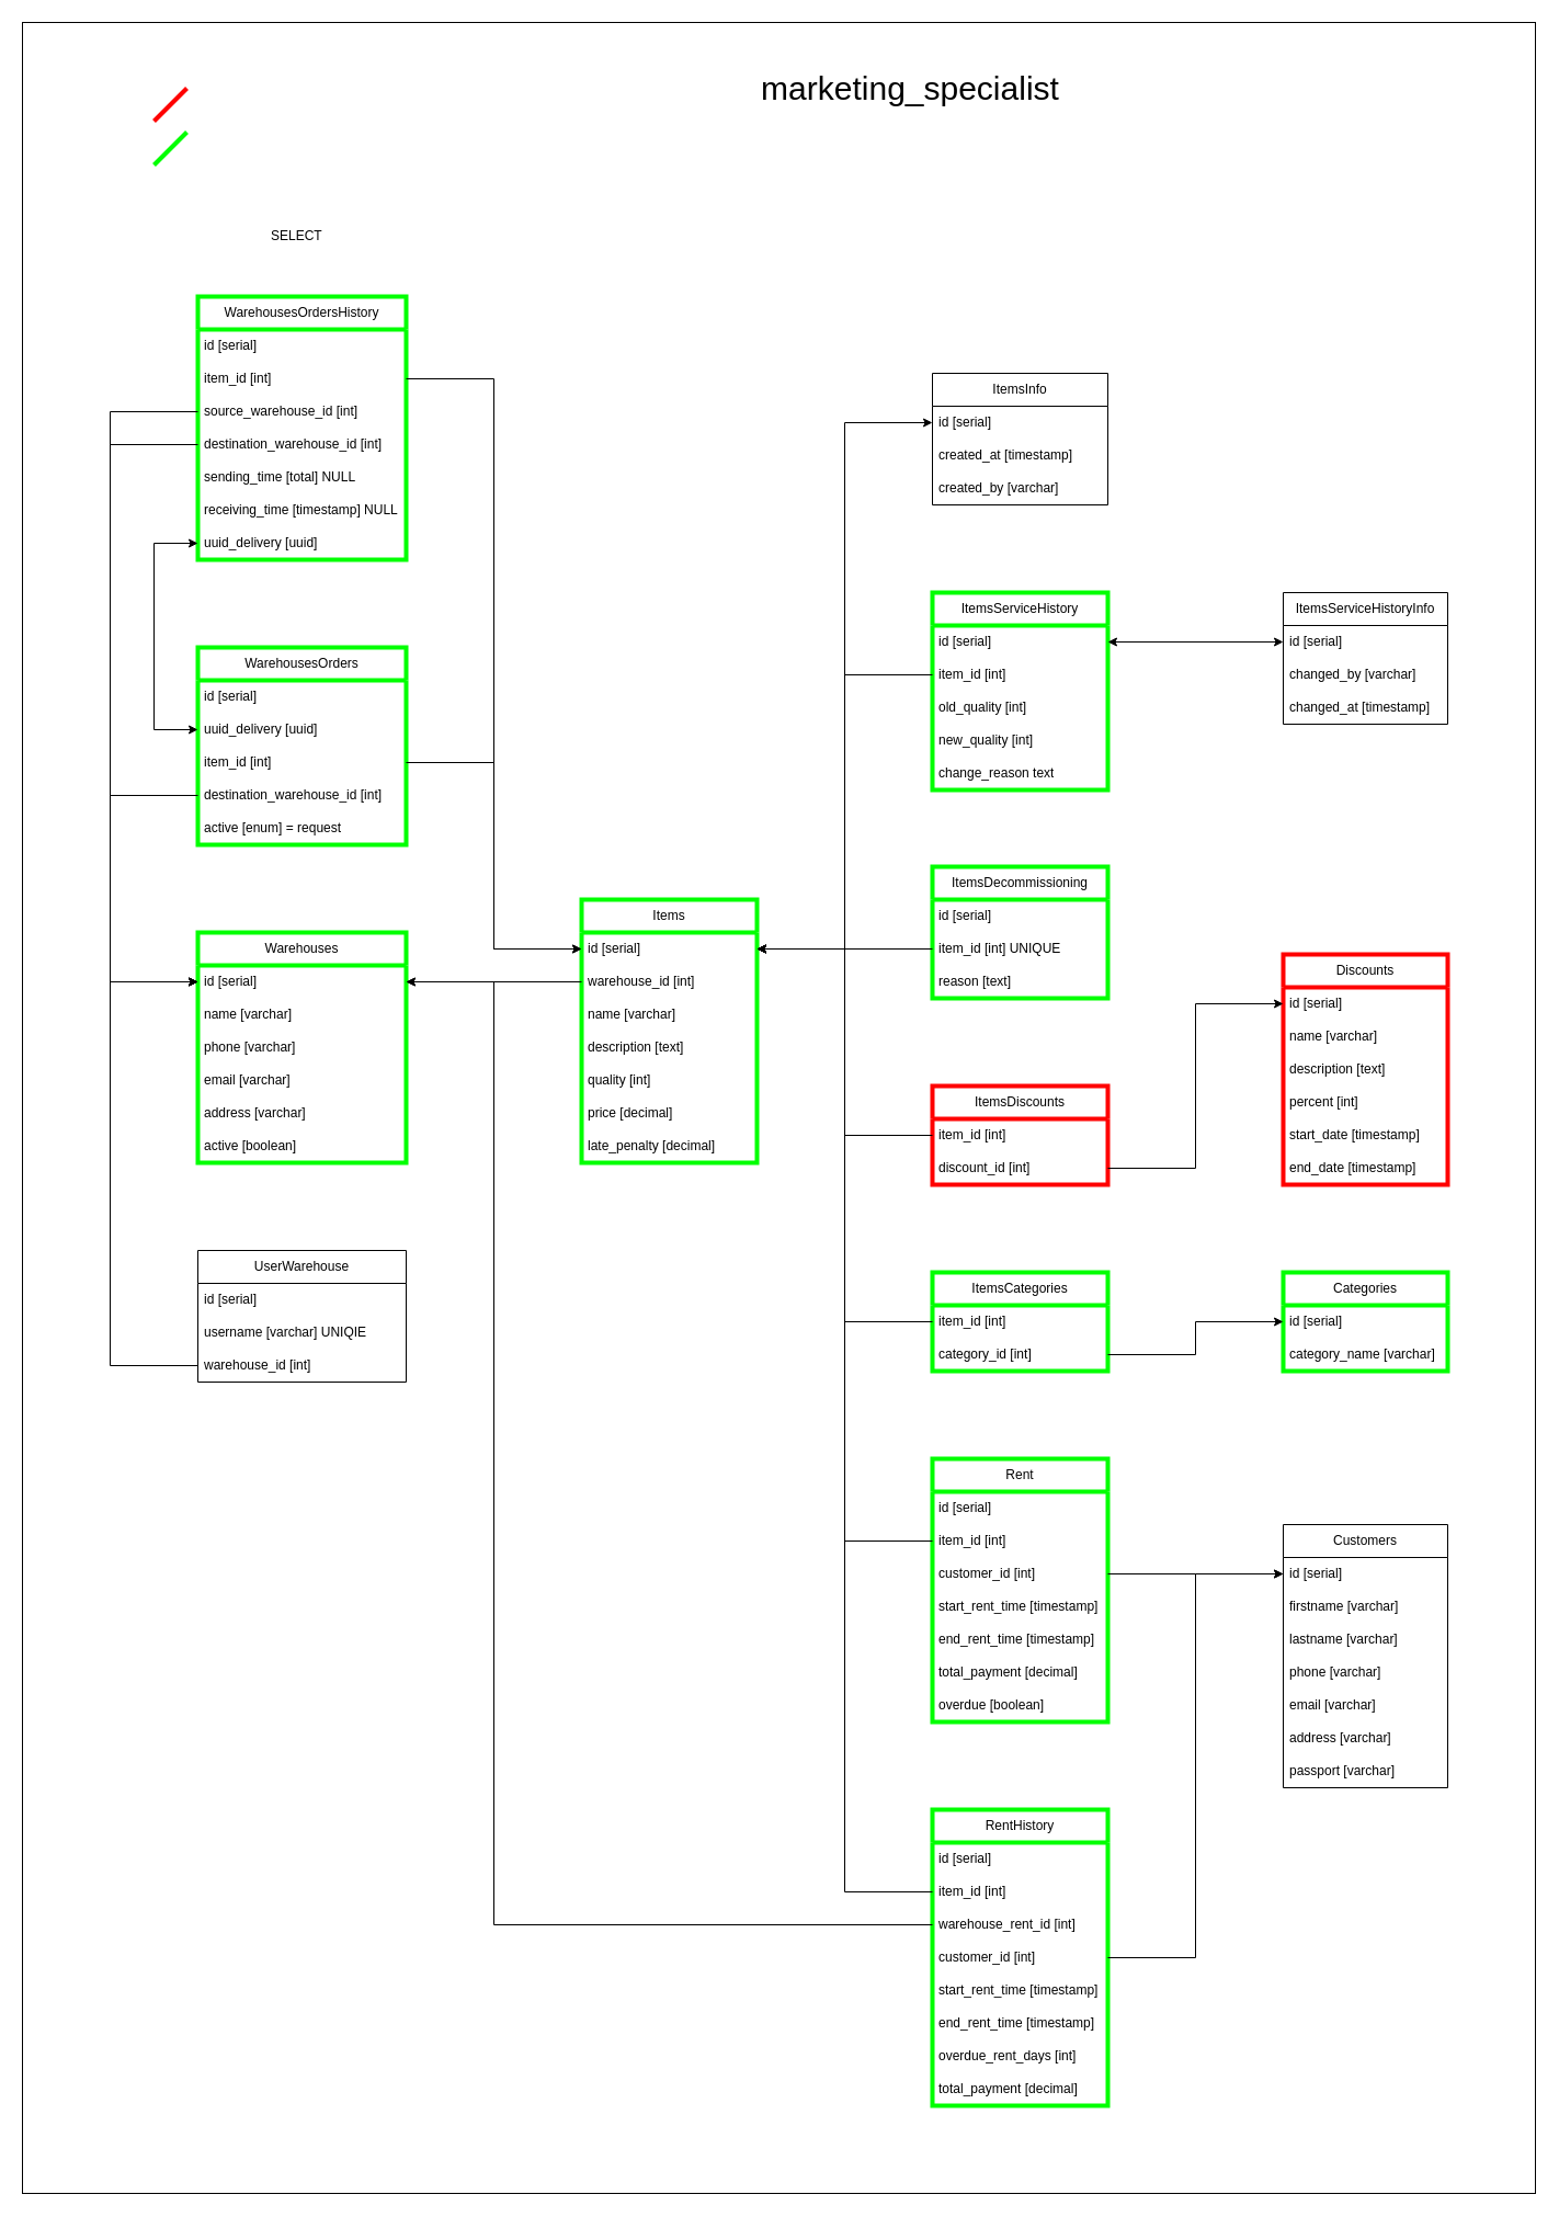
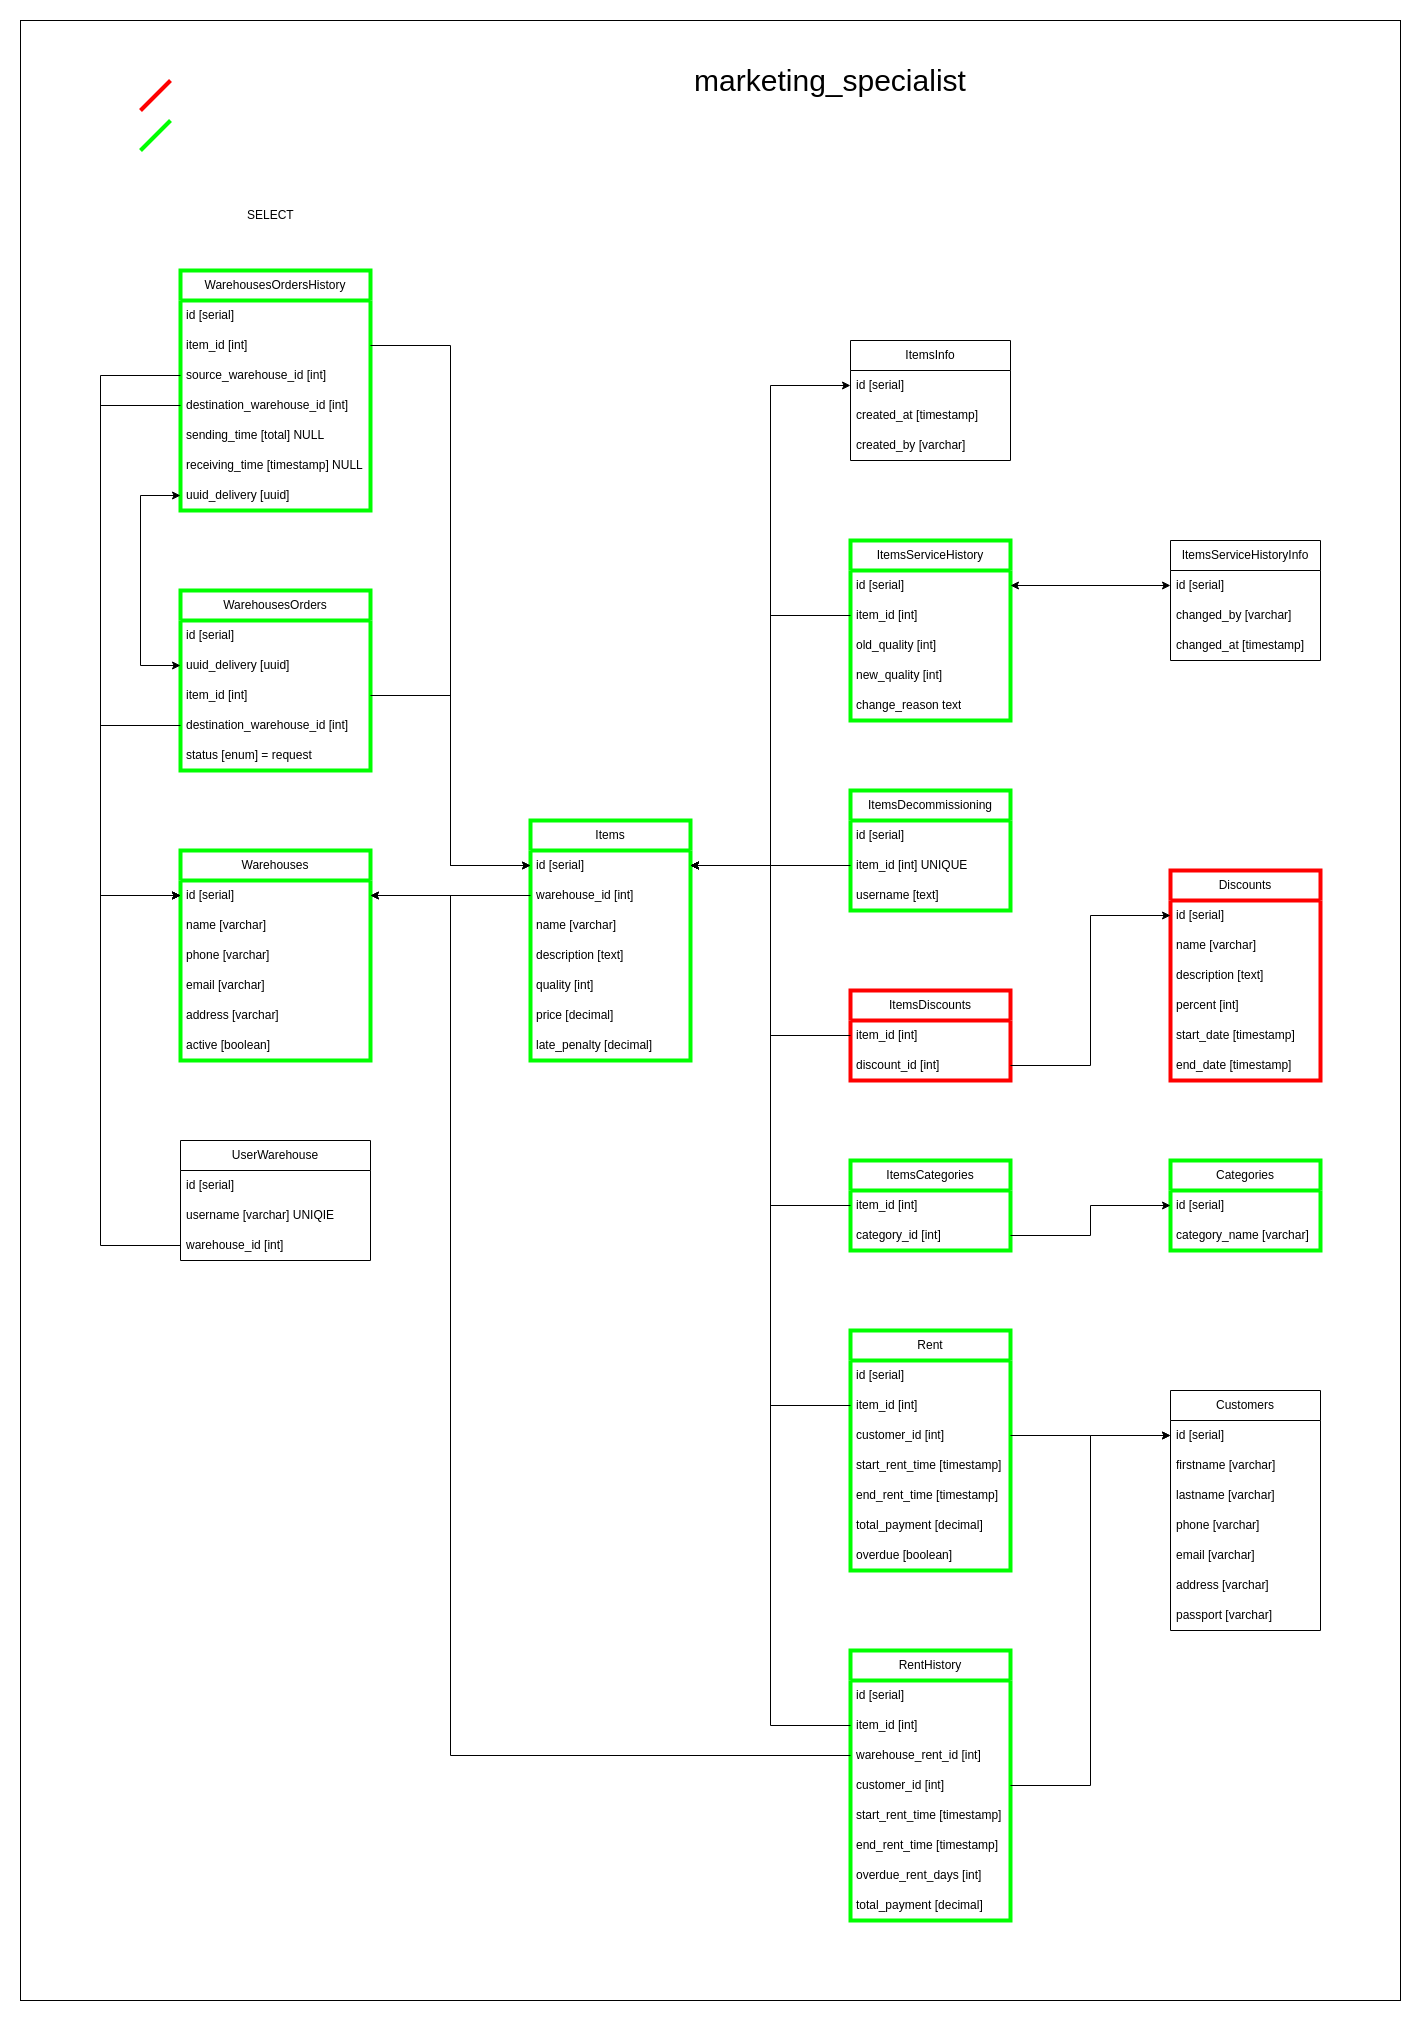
- <mxCell id="24" value="active [enum] = request" style="text;strokeColor=none;fillColor=none;align=left;verticalAlign=middle;spacingLeft=4;spacingRight=4;overflow=hidden;points=[[0,0.5],[1,0.5]];portConstraint=eastwest;rotatable=0;whiteSpace=wrap;html=1;" parent="19" vertex="1"><mxGeometry y="150" width="190" height="30" as="geometry" /></mxCell>
+ <mxCell id="24" value="status [enum] = request" style="text;strokeColor=none;fillColor=none;align=left;verticalAlign=middle;spacingLeft=4;spacingRight=4;overflow=hidden;points=[[0,0.5],[1,0.5]];portConstraint=eastwest;rotatable=0;whiteSpace=wrap;html=1;" parent="19" vertex="1"><mxGeometry y="150" width="190" height="30" as="geometry" /></mxCell>
- <mxCell id="71" value="reason [text]" style="text;strokeColor=none;fillColor=none;align=left;verticalAlign=middle;spacingLeft=4;spacingRight=4;overflow=hidden;points=[[0,0.5],[1,0.5]];portConstraint=eastwest;rotatable=0;whiteSpace=wrap;html=1;" parent="68" vertex="1"><mxGeometry y="90" width="160" height="30" as="geometry" /></mxCell>
+ <mxCell id="71" value="username [text]" style="text;strokeColor=none;fillColor=none;align=left;verticalAlign=middle;spacingLeft=4;spacingRight=4;overflow=hidden;points=[[0,0.5],[1,0.5]];portConstraint=eastwest;rotatable=0;whiteSpace=wrap;html=1;" parent="68" vertex="1"><mxGeometry y="90" width="160" height="30" as="geometry" /></mxCell>
